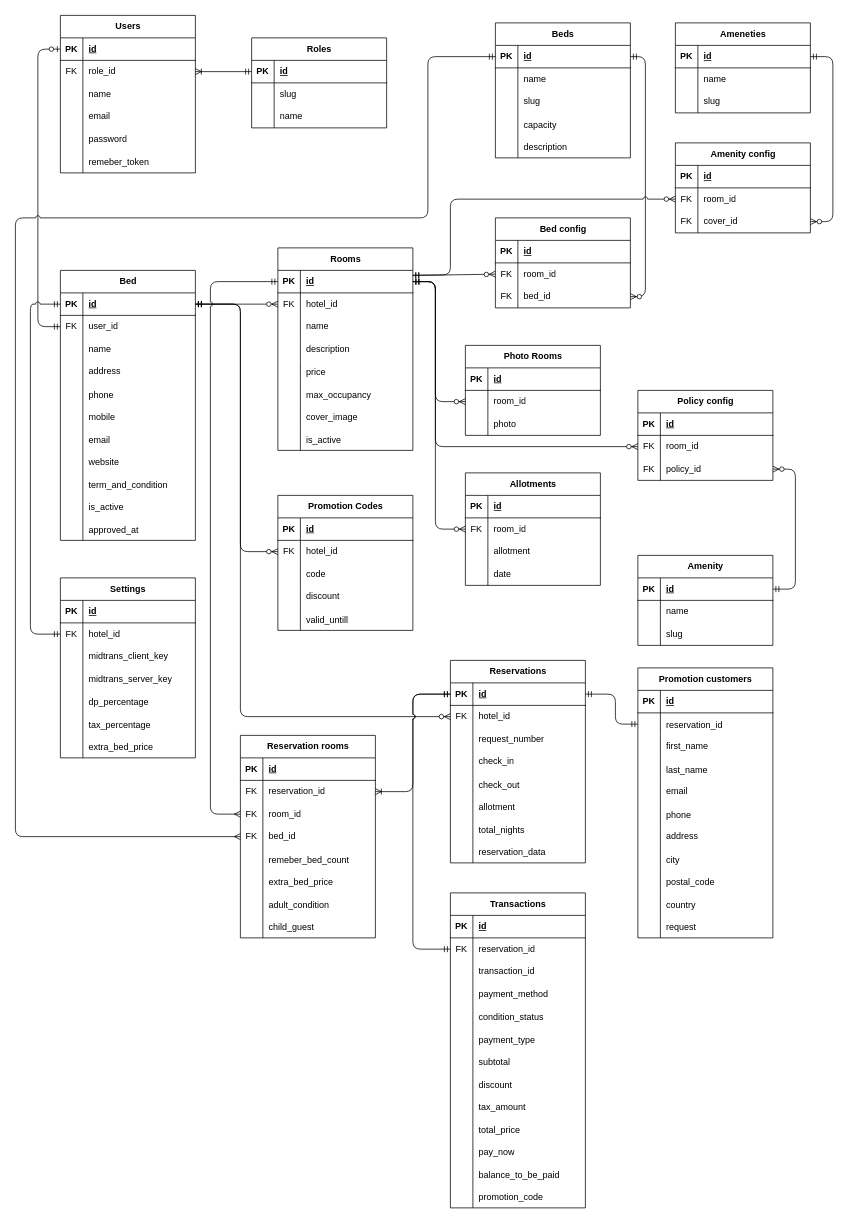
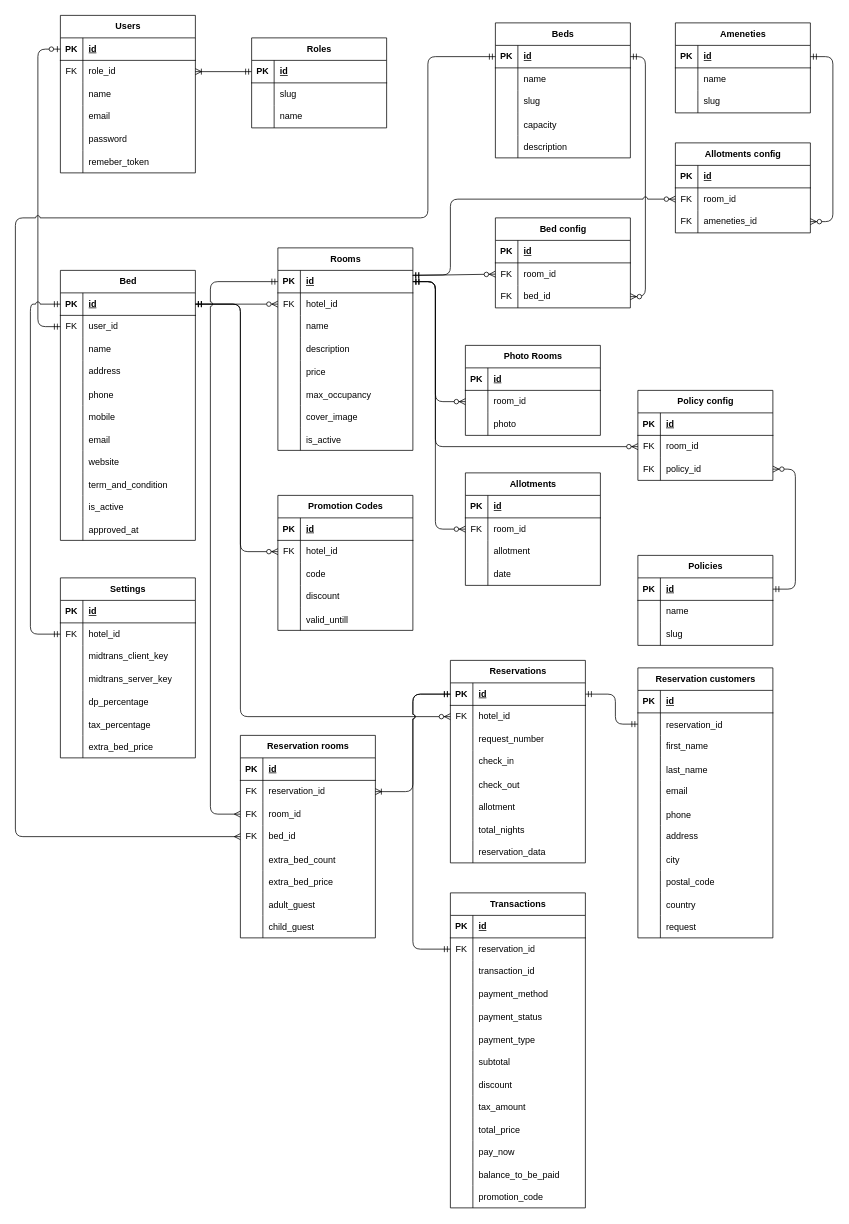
- <mxCell id="168" value="Amenity config" style="shape=table;startSize=30;container=1;collapsible=1;childLayout=tableLayout;fixedRows=1;rowLines=0;fontStyle=1;align=center;resizeLast=1;html=1;" parent="1" vertex="1"><mxGeometry x="900" y="190" width="180" height="120" as="geometry" /></mxCell>
+ <mxCell id="168" value="Allotments config" style="shape=table;startSize=30;container=1;collapsible=1;childLayout=tableLayout;fixedRows=1;rowLines=0;fontStyle=1;align=center;resizeLast=1;html=1;" parent="1" vertex="1"><mxGeometry x="900" y="190" width="180" height="120" as="geometry" /></mxCell>
- <mxCell id="177" value="cover_id" style="shape=partialRectangle;connectable=0;fillColor=none;top=0;left=0;bottom=0;right=0;align=left;spacingLeft=6;overflow=hidden;whiteSpace=wrap;html=1;" parent="175" vertex="1"><mxGeometry x="30" width="150" height="30" as="geometry"><mxRectangle width="150" height="30" as="alternateBounds" /></mxGeometry></mxCell>
+ <mxCell id="177" value="ameneties_id" style="shape=partialRectangle;connectable=0;fillColor=none;top=0;left=0;bottom=0;right=0;align=left;spacingLeft=6;overflow=hidden;whiteSpace=wrap;html=1;" parent="175" vertex="1"><mxGeometry x="30" width="150" height="30" as="geometry"><mxRectangle width="150" height="30" as="alternateBounds" /></mxGeometry></mxCell>
- <mxCell id="197" value="Amenity" style="shape=table;startSize=30;container=1;collapsible=1;childLayout=tableLayout;fixedRows=1;rowLines=0;fontStyle=1;align=center;resizeLast=1;html=1;" parent="1" vertex="1"><mxGeometry x="850" y="740" width="180" height="120" as="geometry" /></mxCell>
+ <mxCell id="197" value="Policies" style="shape=table;startSize=30;container=1;collapsible=1;childLayout=tableLayout;fixedRows=1;rowLines=0;fontStyle=1;align=center;resizeLast=1;html=1;" parent="1" vertex="1"><mxGeometry x="850" y="740" width="180" height="120" as="geometry" /></mxCell>
- <mxCell id="273" value="Promotion customers" style="shape=table;startSize=30;container=1;collapsible=1;childLayout=tableLayout;fixedRows=1;rowLines=0;fontStyle=1;align=center;resizeLast=1;html=1;" parent="1" vertex="1"><mxGeometry x="850" y="890" width="180" height="360" as="geometry" /></mxCell>
+ <mxCell id="273" value="Reservation customers" style="shape=table;startSize=30;container=1;collapsible=1;childLayout=tableLayout;fixedRows=1;rowLines=0;fontStyle=1;align=center;resizeLast=1;html=1;" parent="1" vertex="1"><mxGeometry x="850" y="890" width="180" height="360" as="geometry" /></mxCell>
- <mxCell id="260" value="remeber_bed_count" style="shape=partialRectangle;connectable=0;fillColor=none;top=0;left=0;bottom=0;right=0;align=left;spacingLeft=6;overflow=hidden;" parent="258" vertex="1"><mxGeometry x="30" width="150" height="30" as="geometry"><mxRectangle width="150" height="30" as="alternateBounds" /></mxGeometry></mxCell>
+ <mxCell id="260" value="extra_bed_count" style="shape=partialRectangle;connectable=0;fillColor=none;top=0;left=0;bottom=0;right=0;align=left;spacingLeft=6;overflow=hidden;" parent="258" vertex="1"><mxGeometry x="30" width="150" height="30" as="geometry"><mxRectangle width="150" height="30" as="alternateBounds" /></mxGeometry></mxCell>
- <mxCell id="266" value="adult_condition" style="shape=partialRectangle;connectable=0;fillColor=none;top=0;left=0;bottom=0;right=0;align=left;spacingLeft=6;overflow=hidden;" parent="264" vertex="1"><mxGeometry x="30" width="150" height="30" as="geometry"><mxRectangle width="150" height="30" as="alternateBounds" /></mxGeometry></mxCell>
+ <mxCell id="266" value="adult_guest" style="shape=partialRectangle;connectable=0;fillColor=none;top=0;left=0;bottom=0;right=0;align=left;spacingLeft=6;overflow=hidden;" parent="264" vertex="1"><mxGeometry x="30" width="150" height="30" as="geometry"><mxRectangle width="150" height="30" as="alternateBounds" /></mxGeometry></mxCell>
- <mxCell id="323" value="condition_status" style="shape=partialRectangle;connectable=0;fillColor=none;top=0;left=0;bottom=0;right=0;align=left;spacingLeft=6;overflow=hidden;" parent="321" vertex="1"><mxGeometry x="30" width="150" height="30" as="geometry"><mxRectangle width="150" height="30" as="alternateBounds" /></mxGeometry></mxCell>
+ <mxCell id="323" value="payment_status" style="shape=partialRectangle;connectable=0;fillColor=none;top=0;left=0;bottom=0;right=0;align=left;spacingLeft=6;overflow=hidden;" parent="321" vertex="1"><mxGeometry x="30" width="150" height="30" as="geometry"><mxRectangle width="150" height="30" as="alternateBounds" /></mxGeometry></mxCell>
